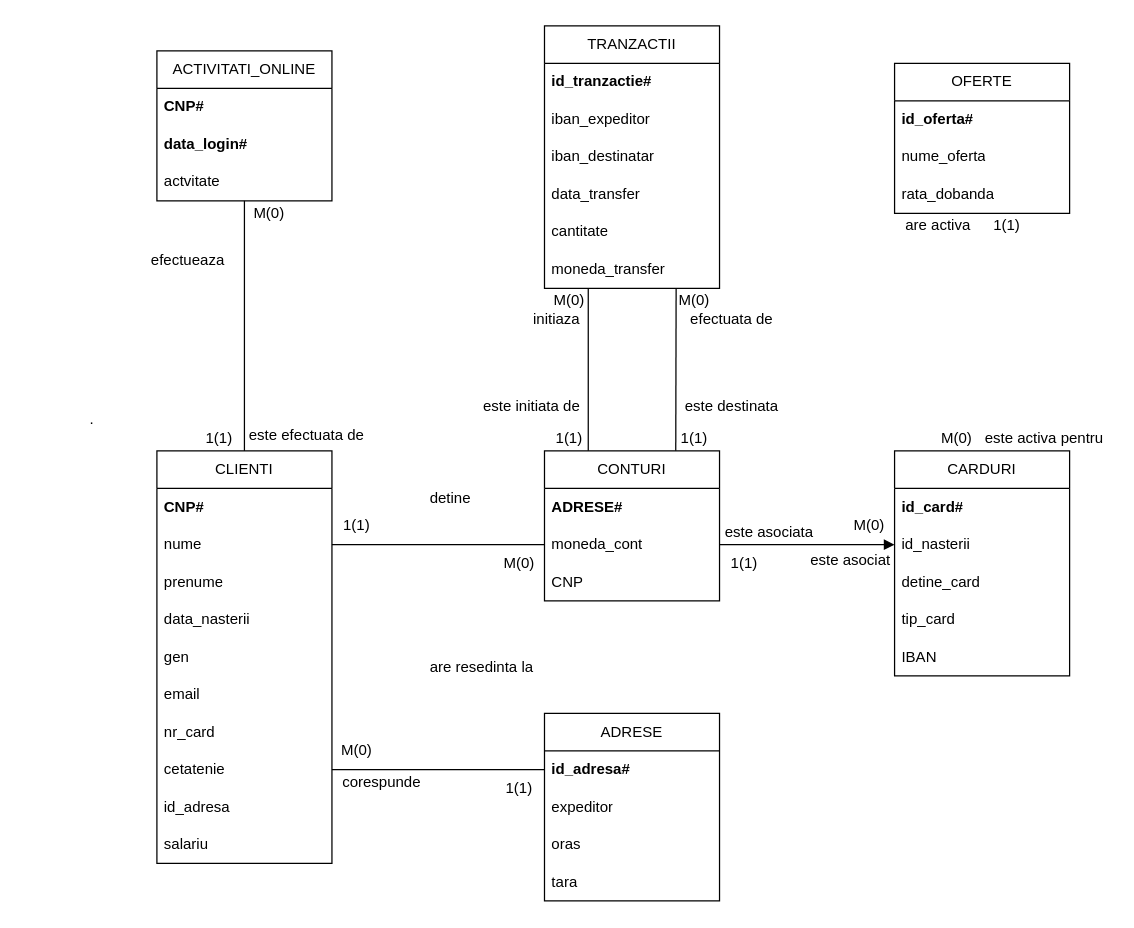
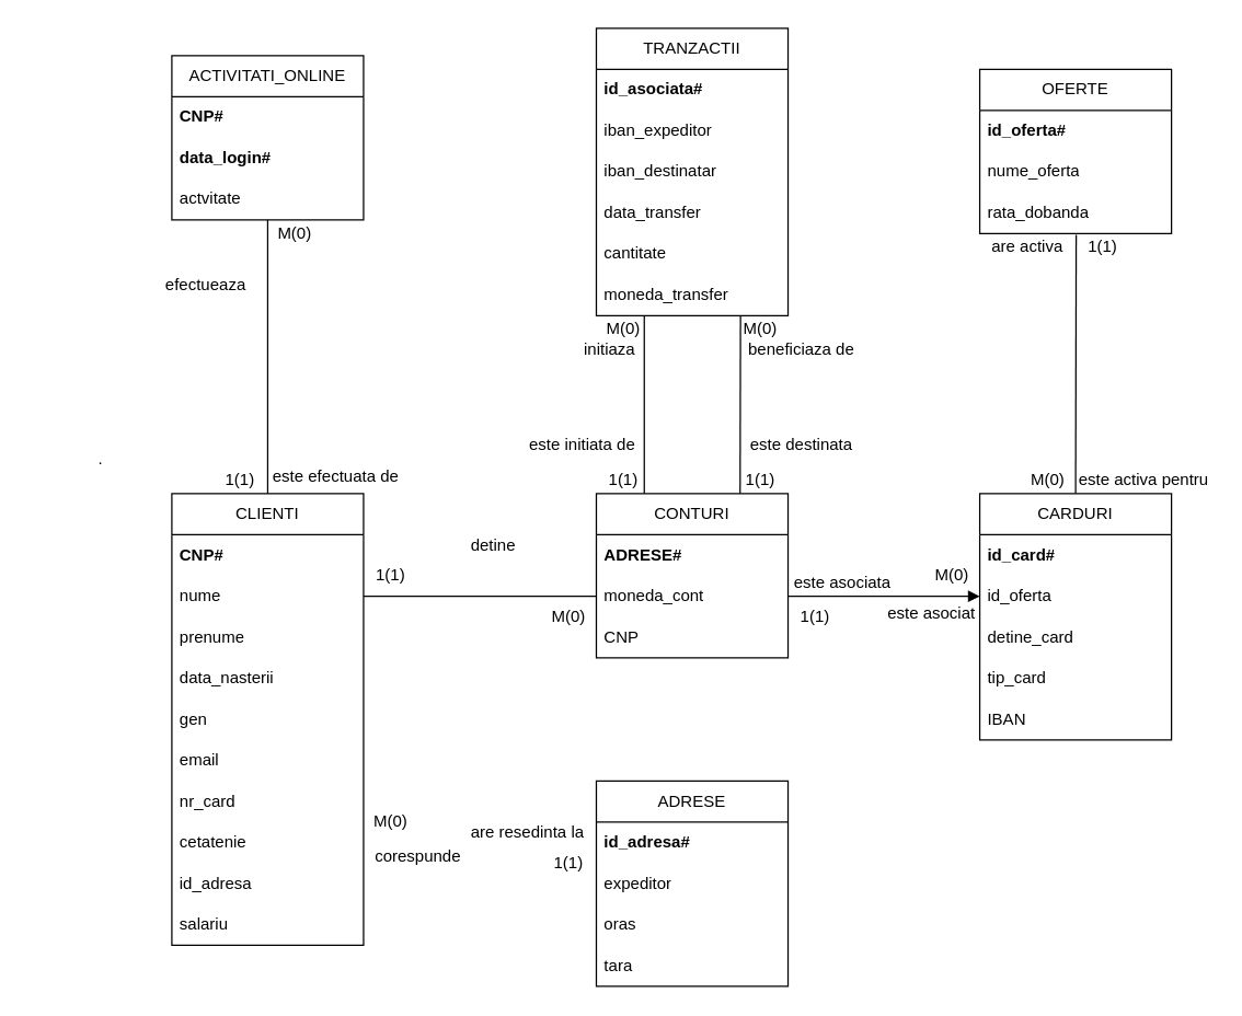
- <mxCell id="27" value="&lt;b&gt;id_tranzactie#&lt;/b&gt;" style="text;strokeColor=none;fillColor=none;align=left;verticalAlign=middle;spacingLeft=4;spacingRight=4;overflow=hidden;points=[[0,0.5],[1,0.5]];portConstraint=eastwest;rotatable=0;whiteSpace=wrap;html=1;" parent="26" vertex="1"><mxGeometry y="30" width="140" height="30" as="geometry" /></mxCell>
+ <mxCell id="27" value="&lt;b&gt;id_asociata#&lt;/b&gt;" style="text;strokeColor=none;fillColor=none;align=left;verticalAlign=middle;spacingLeft=4;spacingRight=4;overflow=hidden;points=[[0,0.5],[1,0.5]];portConstraint=eastwest;rotatable=0;whiteSpace=wrap;html=1;" parent="26" vertex="1"><mxGeometry y="30" width="140" height="30" as="geometry" /></mxCell>
- <mxCell id="70" value="efectuata de" style="text;html=1;strokeColor=none;fillColor=none;align=center;verticalAlign=middle;whiteSpace=wrap;rounded=0;" parent="1" vertex="1"><mxGeometry x="545" y="250" width="80" height="10" as="geometry" /></mxCell>
+ <mxCell id="70" value="beneficiaza de" style="text;html=1;strokeColor=none;fillColor=none;align=center;verticalAlign=middle;whiteSpace=wrap;rounded=0;" parent="1" vertex="1"><mxGeometry x="545" y="250" width="80" height="10" as="geometry" /></mxCell>
+ <mxCell id="49" value="" style="endArrow=none;html=1;rounded=0;entryX=0.503;entryY=1.029;entryDx=0;entryDy=0;entryPerimeter=0;exitX=0.5;exitY=0;exitDx=0;exitDy=0;" parent="1" source="33" target="42" edge="1"><mxGeometry width="50" height="50" relative="1" as="geometry"><mxPoint x="665" y="370" as="sourcePoint" /><mxPoint x="715" y="320" as="targetPoint" /></mxGeometry></mxCell>
- <mxCell id="35" value="id_nasterii" style="text;strokeColor=none;fillColor=none;align=left;verticalAlign=middle;spacingLeft=4;spacingRight=4;overflow=hidden;points=[[0,0.5],[1,0.5]];portConstraint=eastwest;rotatable=0;whiteSpace=wrap;html=1;" parent="33" vertex="1"><mxGeometry y="60" width="140" height="30" as="geometry" /></mxCell>
+ <mxCell id="35" value="id_oferta" style="text;strokeColor=none;fillColor=none;align=left;verticalAlign=middle;spacingLeft=4;spacingRight=4;overflow=hidden;points=[[0,0.5],[1,0.5]];portConstraint=eastwest;rotatable=0;whiteSpace=wrap;html=1;" parent="33" vertex="1"><mxGeometry y="60" width="140" height="30" as="geometry" /></mxCell>
- <mxCell id="66" value="are resedinta la" style="text;html=1;strokeColor=none;fillColor=none;align=center;verticalAlign=middle;whiteSpace=wrap;rounded=0;" parent="1" vertex="1"><mxGeometry x="335" y="525" width="100" height="15" as="geometry" /></mxCell>
+ <mxCell id="66" value="are resedinta la" style="text;html=1;strokeColor=none;fillColor=none;align=center;verticalAlign=middle;whiteSpace=wrap;rounded=0;" parent="1" vertex="1"><mxGeometry x="335" y="600" width="100" height="15" as="geometry" /></mxCell>
- <mxCell id="45" value="" style="endArrow=none;html=1;rounded=0;exitX=0;exitY=0.5;exitDx=0;exitDy=0;entryX=1;entryY=0.5;entryDx=0;entryDy=0;" parent="1" source="18" target="14" edge="1"><mxGeometry width="50" height="50" relative="1" as="geometry"><mxPoint x="525" y="530" as="sourcePoint" /><mxPoint x="575" y="480" as="targetPoint" /></mxGeometry></mxCell>
